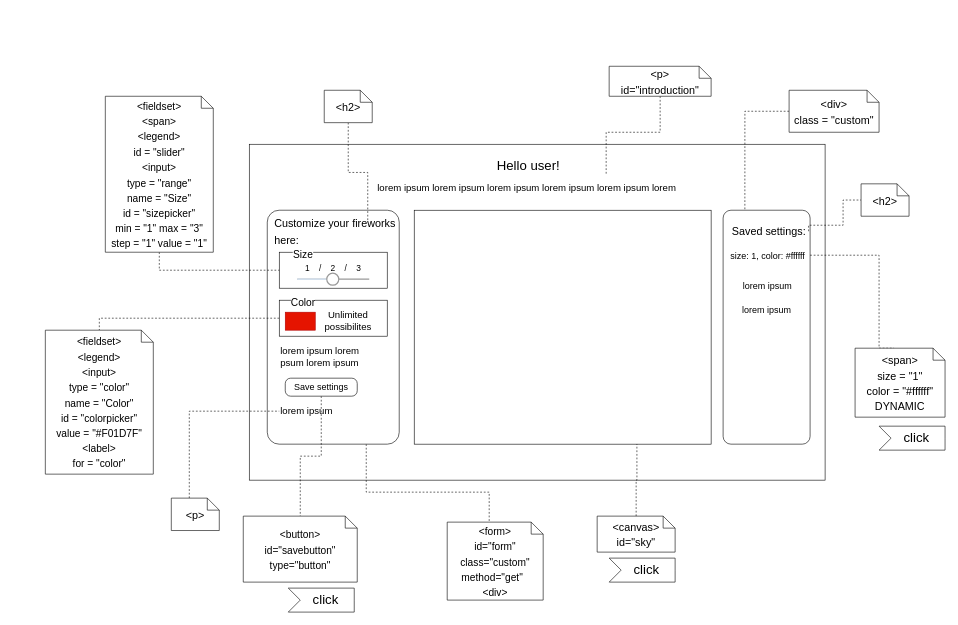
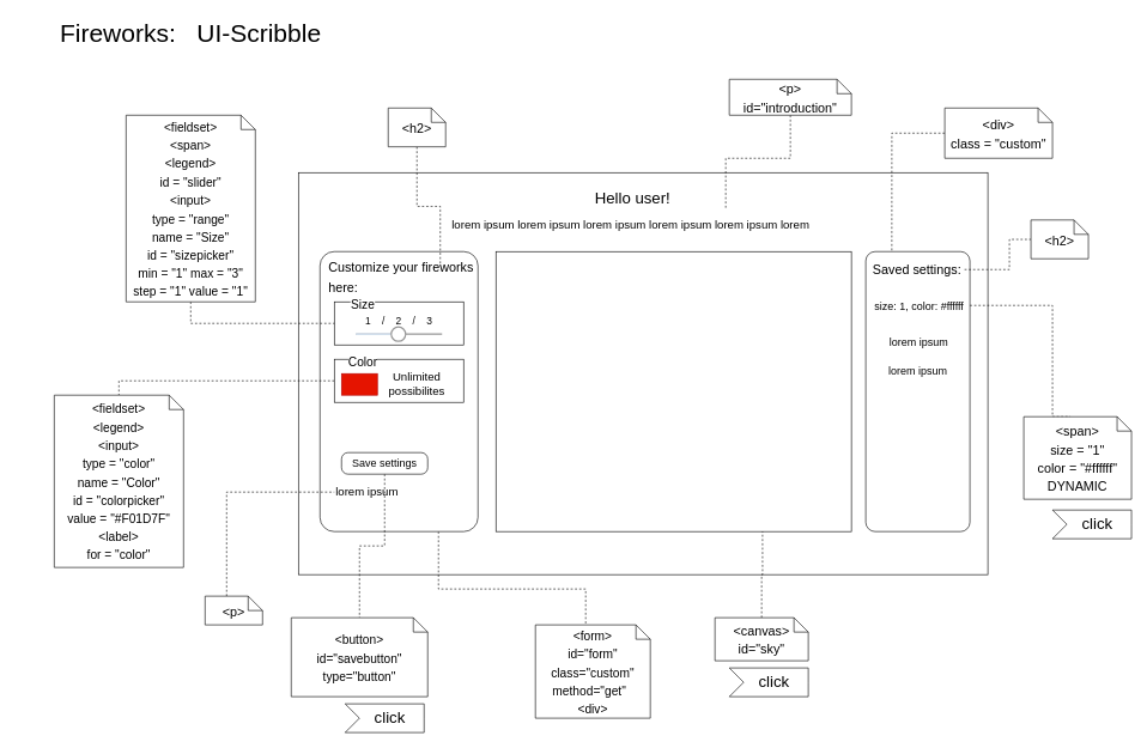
+ <mxCell id="2" value="&lt;font style=&quot;font-size: 35px;&quot;&gt;Fireworks:&amp;nbsp; &amp;nbsp;UI-Scribble&lt;/font&gt;" style="text;strokeColor=none;align=center;fillColor=none;html=1;verticalAlign=middle;whiteSpace=wrap;rounded=0;" parent="1" vertex="1"><mxGeometry x="20" y="20" width="490" height="50" as="geometry" /></mxCell>
- <mxCell id="16" value="&lt;font style=&quot;font-size: 18px;&quot;&gt;Saved settings:&lt;/font&gt;" style="text;strokeColor=none;align=left;fillColor=none;html=1;verticalAlign=middle;whiteSpace=wrap;rounded=0;fontSize=22;" parent="1" vertex="1"><mxGeometry x="1217.5" y="370" width="130" height="30" as="geometry" /></mxCell>
+ <mxCell id="16" value="&lt;font style=&quot;font-size: 18px;&quot;&gt;Saved settings:&lt;/font&gt;" style="text;strokeColor=none;align=left;fillColor=none;html=1;verticalAlign=middle;whiteSpace=wrap;rounded=0;fontSize=22;" parent="1" vertex="1"><mxGeometry x="1212.5" y="360" width="130" height="30" as="geometry" /></mxCell>
- <mxCell id="26" value="&lt;font style=&quot;font-size: 16px;&quot;&gt;lorem ipsum lorem psum lorem ipsum&lt;/font&gt;" style="text;html=1;strokeColor=none;fillColor=none;align=left;verticalAlign=middle;whiteSpace=wrap;rounded=0;" vertex="1" parent="1"><mxGeometry x="465" y="580" width="140" height="30" as="geometry" /></mxCell>
- <mxCell id="35" value="&lt;font style=&quot;font-size: 18px;&quot;&gt;&amp;lt;p&amp;gt;&lt;/font&gt;" style="shape=note;size=20;whiteSpace=wrap;html=1;fontSize=21;" vertex="1" parent="1"><mxGeometry x="285" y="830" width="80" height="54" as="geometry" /></mxCell>
+ <mxCell id="35" value="&lt;font style=&quot;font-size: 18px;&quot;&gt;&amp;lt;p&amp;gt;&lt;/font&gt;" style="shape=note;size=20;whiteSpace=wrap;html=1;fontSize=21;" vertex="1" parent="1"><mxGeometry x="285" y="830" width="80" height="40" as="geometry" /></mxCell>
